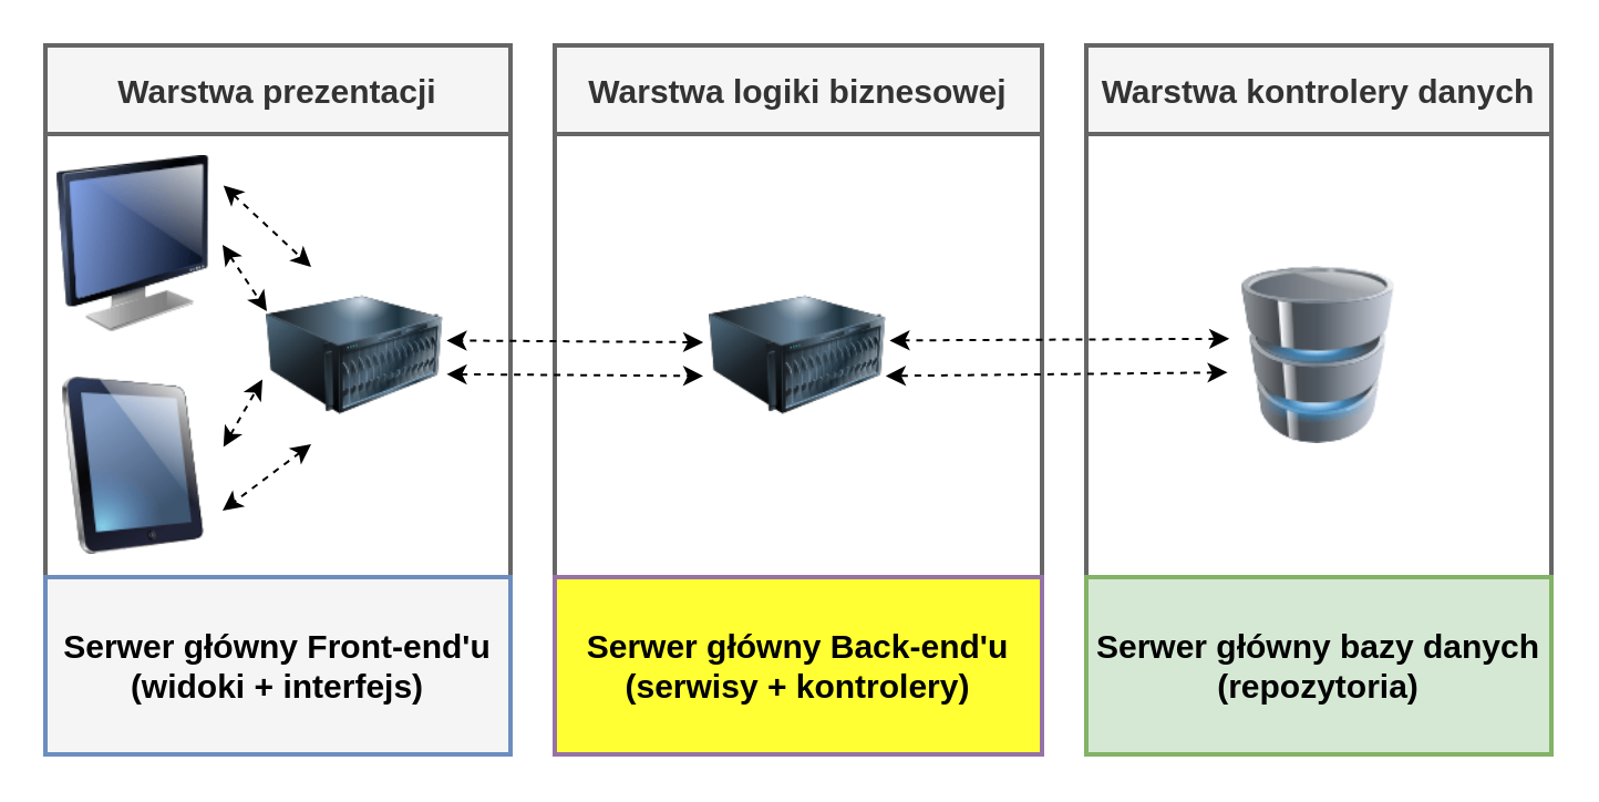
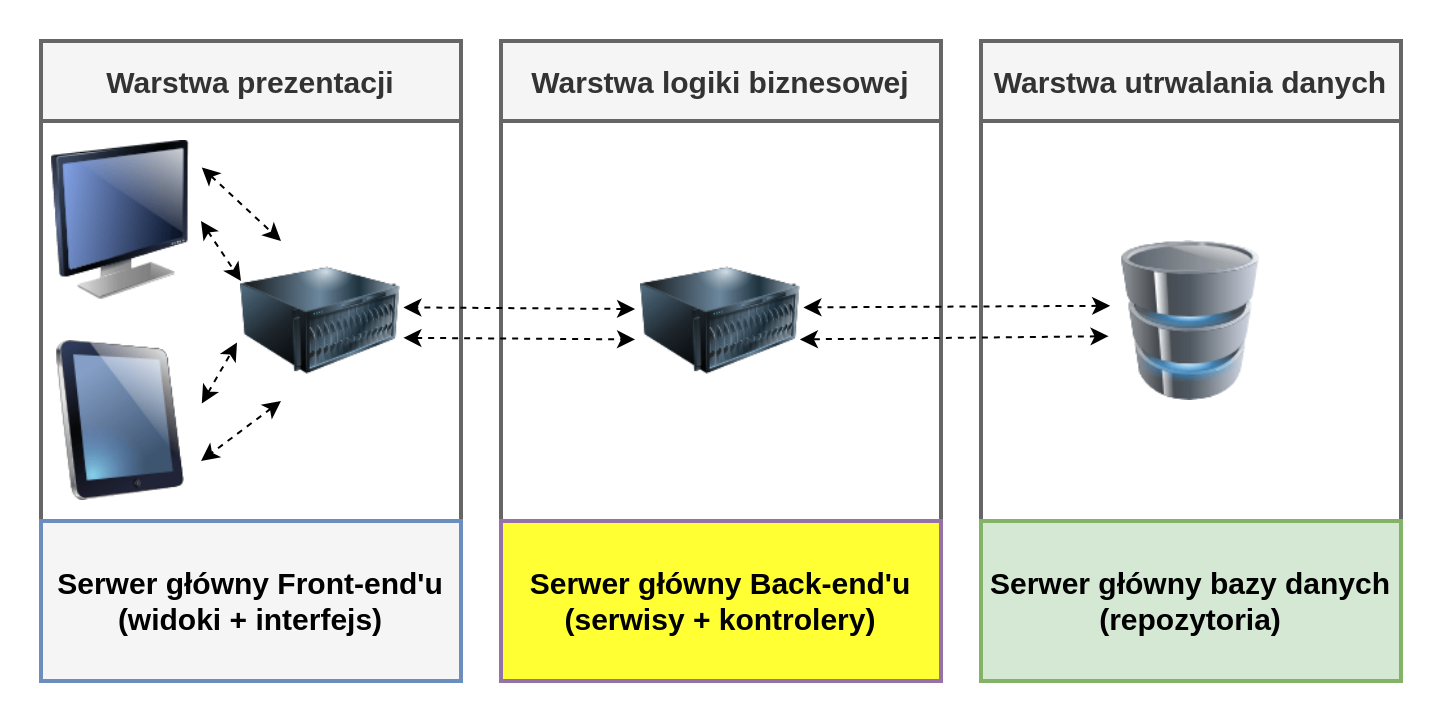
- <mxCell id="14" value="Warstwa kontrolery danych" style="swimlane;startSize=40;fontSize=15;fillColor=#f5f5f5;strokeColor=#666666;fontColor=#333333;strokeWidth=2;" vertex="1" parent="1"><mxGeometry x="490" y="20" width="210" height="320" as="geometry"><mxRectangle x="40" y="120" width="130" height="80" as="alternateBounds" /></mxGeometry></mxCell>
+ <mxCell id="14" value="Warstwa utrwalania danych" style="swimlane;startSize=40;fontSize=15;fillColor=#f5f5f5;strokeColor=#666666;fontColor=#333333;strokeWidth=2;" vertex="1" parent="1"><mxGeometry x="490" y="20" width="210" height="320" as="geometry"><mxRectangle x="40" y="120" width="130" height="80" as="alternateBounds" /></mxGeometry></mxCell>
